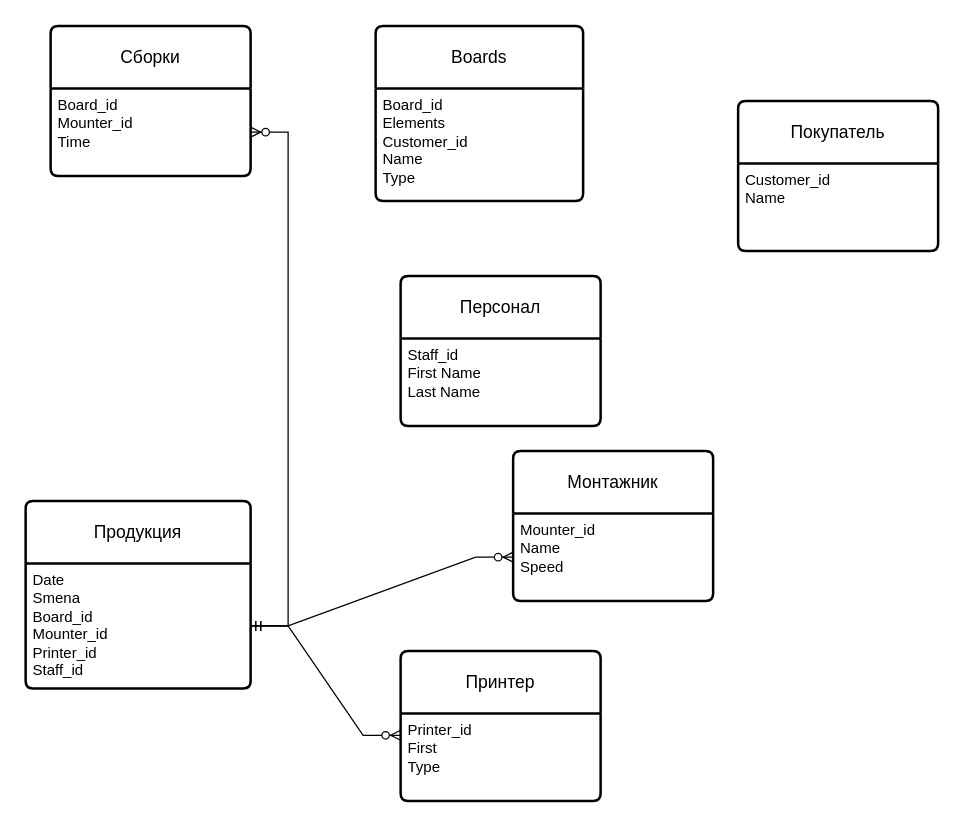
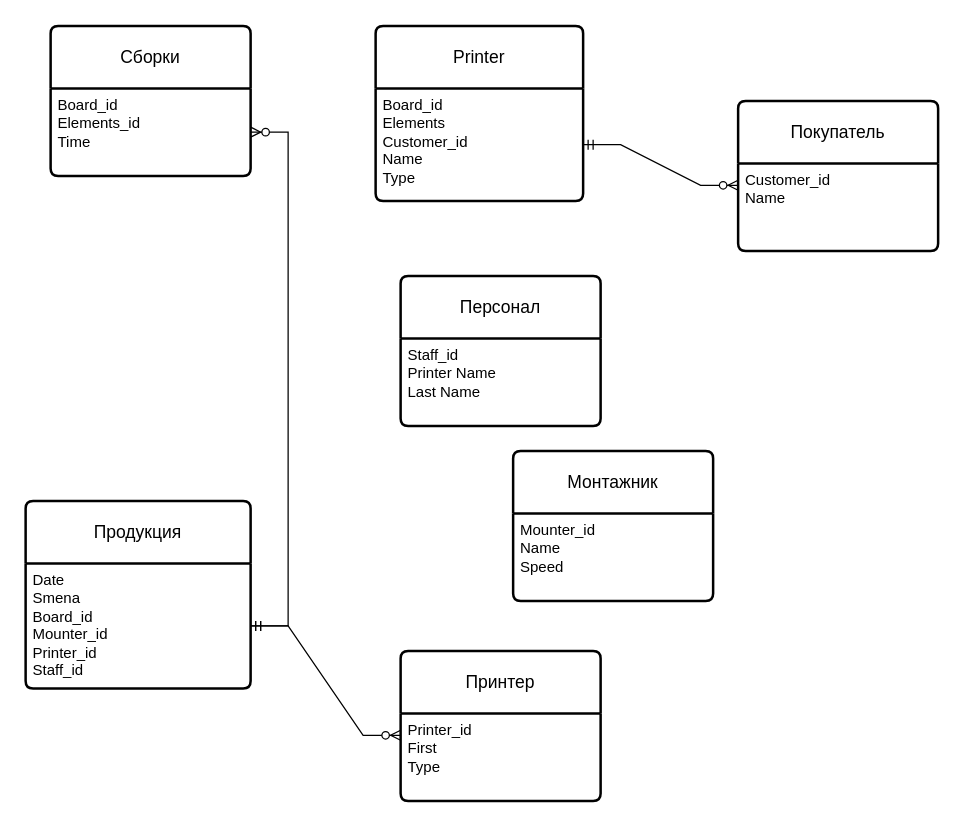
- <mxCell id="6" value="Boards" style="swimlane;childLayout=stackLayout;horizontal=1;startSize=50;horizontalStack=0;rounded=1;fontSize=14;fontStyle=0;strokeWidth=2;resizeParent=0;resizeLast=1;shadow=0;dashed=0;align=center;arcSize=4;whiteSpace=wrap;html=1;" vertex="1" parent="1"><mxGeometry x="300" y="20" width="166" height="140" as="geometry" /></mxCell>
+ <mxCell id="6" value="Printer" style="swimlane;childLayout=stackLayout;horizontal=1;startSize=50;horizontalStack=0;rounded=1;fontSize=14;fontStyle=0;strokeWidth=2;resizeParent=0;resizeLast=1;shadow=0;dashed=0;align=center;arcSize=4;whiteSpace=wrap;html=1;" vertex="1" parent="1"><mxGeometry x="300" y="20" width="166" height="140" as="geometry" /></mxCell>
- <mxCell id="3" value="Board_id&lt;br&gt;Mounter_id&lt;br&gt;Time" style="align=left;strokeColor=none;fillColor=none;spacingLeft=4;fontSize=12;verticalAlign=top;resizable=0;rotatable=0;part=1;html=1;" vertex="1" parent="2"><mxGeometry y="50" width="160" height="70" as="geometry" /></mxCell>
+ <mxCell id="3" value="Board_id&lt;br&gt;Elements_id&lt;br&gt;Time" style="align=left;strokeColor=none;fillColor=none;spacingLeft=4;fontSize=12;verticalAlign=top;resizable=0;rotatable=0;part=1;html=1;" vertex="1" parent="2"><mxGeometry y="50" width="160" height="70" as="geometry" /></mxCell>
+ <mxCell id="16" value="" style="edgeStyle=entityRelationEdgeStyle;fontSize=12;html=1;endArrow=ERzeroToMany;startArrow=ERmandOne;rounded=0;exitX=1;exitY=0.5;exitDx=0;exitDy=0;entryX=0;entryY=0.25;entryDx=0;entryDy=0;" edge="1" parent="1" source="7" target="5"><mxGeometry width="100" height="100" relative="1" as="geometry"><mxPoint x="320" y="210" as="sourcePoint" /><mxPoint x="420" y="110" as="targetPoint" /></mxGeometry></mxCell>
- <mxCell id="11" value="Staff_id&lt;br&gt;First Name&lt;br&gt;Last Name&lt;br&gt;" style="align=left;strokeColor=none;fillColor=none;spacingLeft=4;fontSize=12;verticalAlign=top;resizable=0;rotatable=0;part=1;html=1;" vertex="1" parent="10"><mxGeometry y="50" width="160" height="70" as="geometry" /></mxCell>
+ <mxCell id="11" value="Staff_id&lt;br&gt;Printer Name&lt;br&gt;Last Name&lt;br&gt;" style="align=left;strokeColor=none;fillColor=none;spacingLeft=4;fontSize=12;verticalAlign=top;resizable=0;rotatable=0;part=1;html=1;" vertex="1" parent="10"><mxGeometry y="50" width="160" height="70" as="geometry" /></mxCell>
- <mxCell id="18" value="" style="edgeStyle=entityRelationEdgeStyle;fontSize=12;html=1;endArrow=ERzeroToMany;startArrow=ERmandOne;rounded=0;exitX=1;exitY=0.5;exitDx=0;exitDy=0;entryX=0;entryY=0.5;entryDx=0;entryDy=0;" edge="1" parent="1" source="13" target="9"><mxGeometry width="100" height="100" relative="1" as="geometry"><mxPoint x="270" y="458.5" as="sourcePoint" /><mxPoint x="394" y="491.5" as="targetPoint" /></mxGeometry></mxCell>
